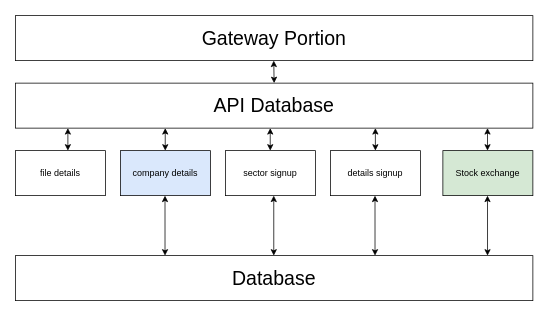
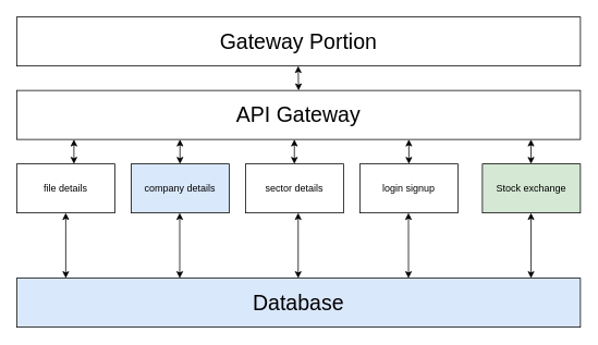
- <mxCell id="3" value="&lt;span style=&quot;font-size: 26px&quot;&gt;API Database&lt;/span&gt;" style="rounded=0;whiteSpace=wrap;html=1;" vertex="1" parent="1"><mxGeometry x="20" y="110" width="690" height="60" as="geometry" /></mxCell>
+ <mxCell id="3" value="&lt;span style=&quot;font-size: 26px&quot;&gt;API Gateway&lt;/span&gt;" style="rounded=0;whiteSpace=wrap;html=1;" vertex="1" parent="1"><mxGeometry x="20" y="110" width="690" height="60" as="geometry" /></mxCell>
- <mxCell id="6" value="sector signup" style="rounded=0;whiteSpace=wrap;html=1;" vertex="1" parent="1"><mxGeometry x="300" y="200" width="120" height="60" as="geometry" /></mxCell>
+ <mxCell id="6" value="sector details" style="rounded=0;whiteSpace=wrap;html=1;" vertex="1" parent="1"><mxGeometry x="300" y="200" width="120" height="60" as="geometry" /></mxCell>
- <mxCell id="7" value="details signup" style="rounded=0;whiteSpace=wrap;html=1;" vertex="1" parent="1"><mxGeometry x="440" y="200" width="120" height="60" as="geometry" /></mxCell>
+ <mxCell id="7" value="login signup" style="rounded=0;whiteSpace=wrap;html=1;" vertex="1" parent="1"><mxGeometry x="440" y="200" width="120" height="60" as="geometry" /></mxCell>
+ <mxCell id="10" value="" style="endArrow=classic;startArrow=classic;html=1;exitX=0.5;exitY=1;exitDx=0;exitDy=0;entryX=0.087;entryY=0;entryDx=0;entryDy=0;entryPerimeter=0;" edge="1" parent="1" source="4" target="9"><mxGeometry width="50" height="50" relative="1" as="geometry"><mxPoint x="350" y="250" as="sourcePoint" /><mxPoint x="400" y="200" as="targetPoint" /></mxGeometry></mxCell>
- <mxCell id="9" value="&lt;font style=&quot;font-size: 26px&quot;&gt;Database&lt;/font&gt;" style="rounded=0;whiteSpace=wrap;html=1;" vertex="1" parent="1"><mxGeometry x="20" y="340" width="690" height="60" as="geometry" /></mxCell>
+ <mxCell id="9" value="&lt;font style=&quot;font-size: 26px&quot;&gt;Database&lt;/font&gt;" style="rounded=0;whiteSpace=wrap;html=1;fillColor=#dae8fc;" vertex="1" parent="1"><mxGeometry x="20" y="340" width="690" height="60" as="geometry" /></mxCell>
